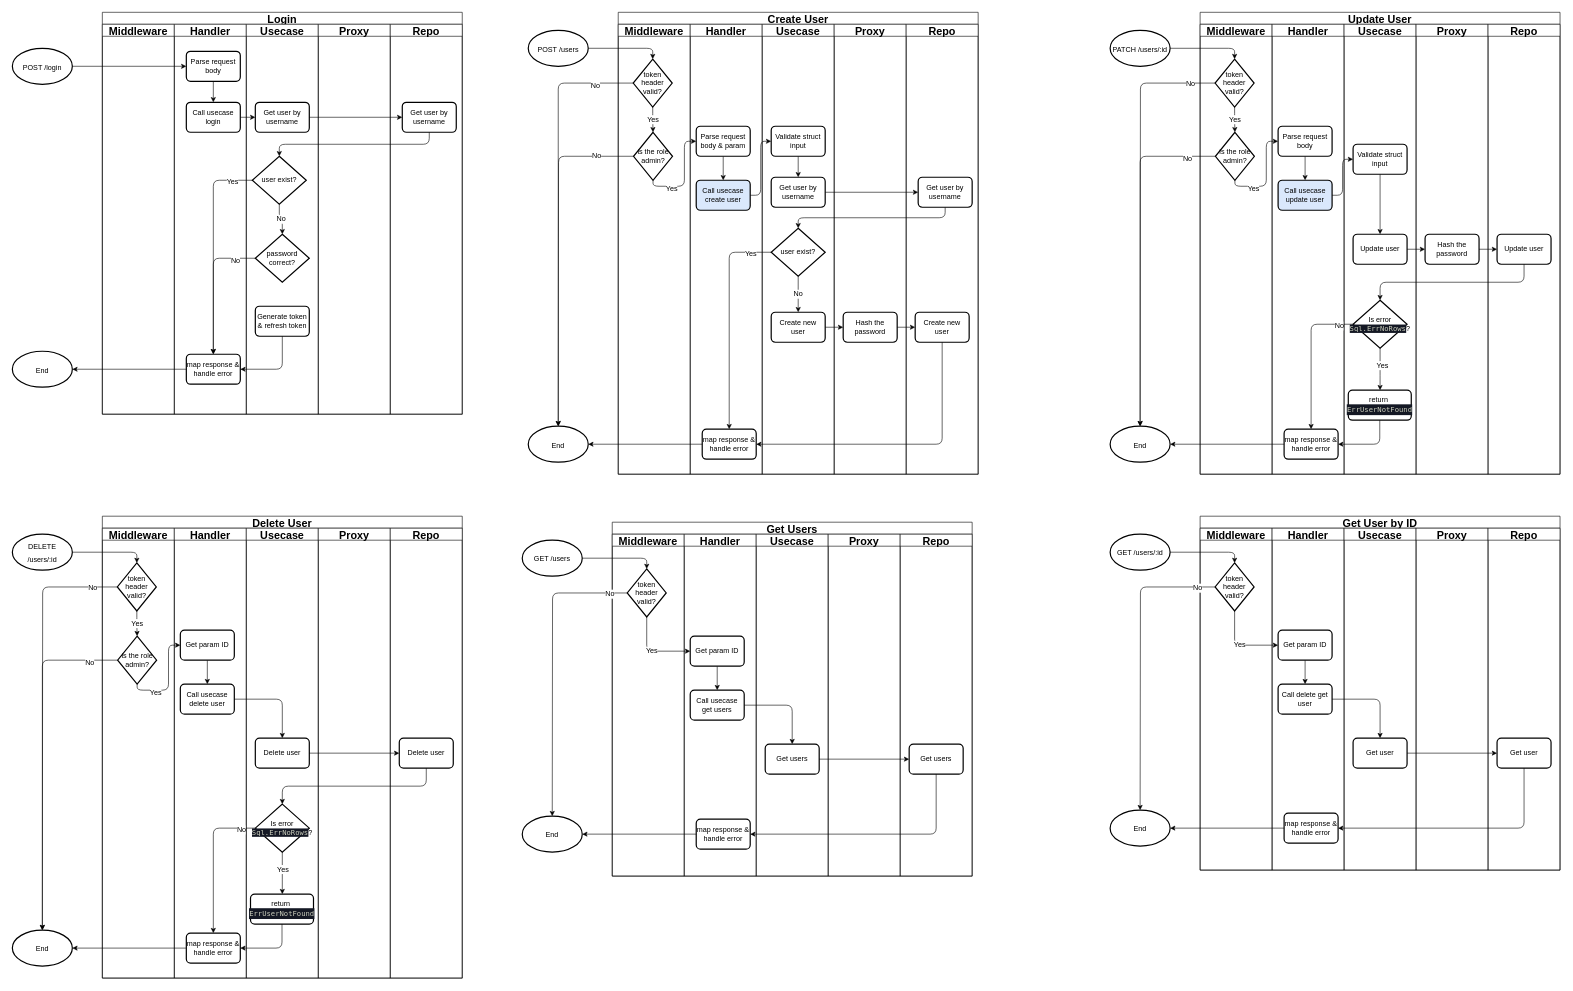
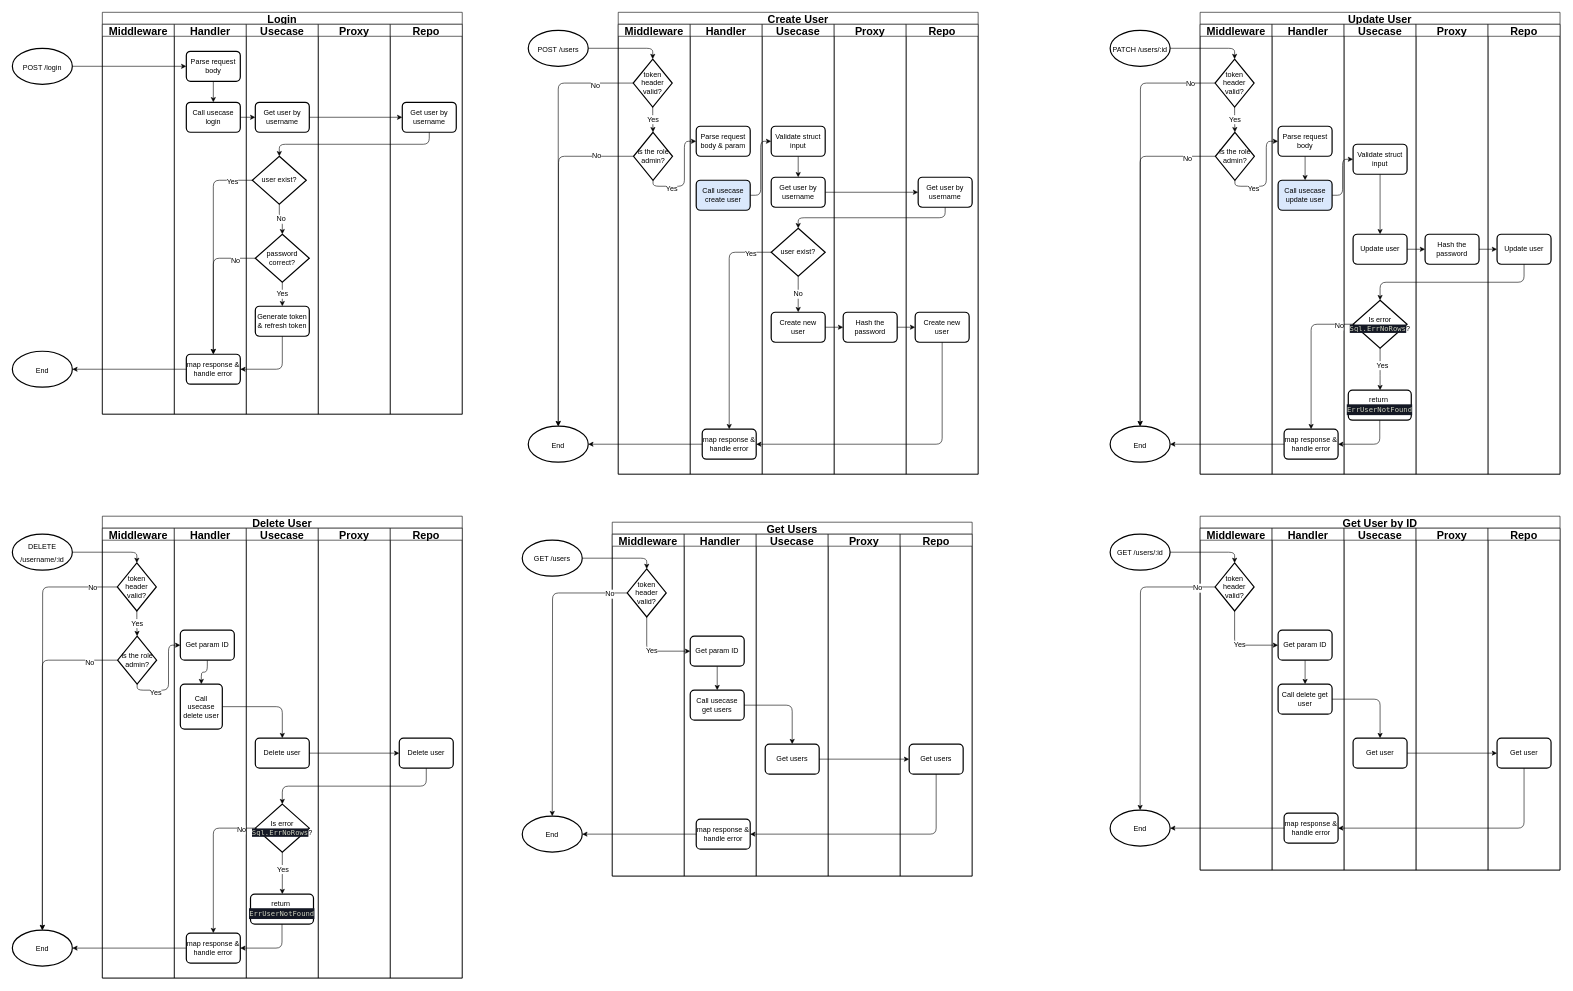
- <mxCell id="37" style="edgeStyle=orthogonalEdgeStyle;html=1;exitX=0.5;exitY=1;exitDx=0;exitDy=0;entryX=0.5;entryY=0;entryDx=0;entryDy=0;fontSize=12;" parent="36" source="38" target="39" edge="1"><mxGeometry relative="1" as="geometry" /></mxCell>
+ <mxCell id="13" value="Yes" style="edgeStyle=orthogonalEdgeStyle;html=1;exitX=0.5;exitY=1;exitDx=0;exitDy=0;exitPerimeter=0;entryX=0.5;entryY=0;entryDx=0;entryDy=0;fontSize=12;" parent="9" source="14" target="15" edge="1"><mxGeometry relative="1" as="geometry" /></mxCell>
- <mxCell id="132" value="&lt;font style=&quot;font-size: 12px&quot;&gt;DELETE /users/:id&lt;/font&gt;" style="strokeWidth=2;html=1;shape=mxgraph.flowchart.start_1;whiteSpace=wrap;fontSize=18;" parent="1" vertex="1"><mxGeometry x="20" y="890" width="100" height="60" as="geometry" /></mxCell>
+ <mxCell id="132" value="&lt;font style=&quot;font-size: 12px&quot;&gt;DELETE /username/:id&lt;/font&gt;" style="strokeWidth=2;html=1;shape=mxgraph.flowchart.start_1;whiteSpace=wrap;fontSize=18;" parent="1" vertex="1"><mxGeometry x="20" y="890" width="100" height="60" as="geometry" /></mxCell>
- <mxCell id="114" value="Call usecase delete user" style="rounded=1;whiteSpace=wrap;html=1;absoluteArcSize=1;arcSize=14;strokeWidth=2;fontSize=12;" parent="111" vertex="1"><mxGeometry x="10" y="260" width="90" height="50" as="geometry" /></mxCell>
+ <mxCell id="114" value="Call usecase delete user" style="rounded=1;whiteSpace=wrap;html=1;absoluteArcSize=1;arcSize=14;strokeWidth=2;fontSize=12;" parent="111" vertex="1"><mxGeometry x="10" y="260" width="70" height="75" as="geometry" /></mxCell>
